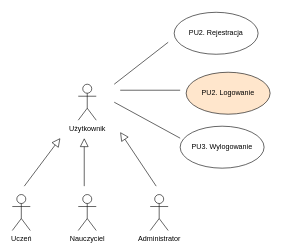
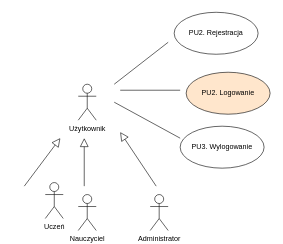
- <mxCell id="3" value="Uczeń" style="shape=umlActor;html=1;verticalLabelPosition=bottom;verticalAlign=top;align=center;" vertex="1" parent="1"><mxGeometry x="20" y="324" width="30" height="60" as="geometry" /></mxCell>
+ <mxCell id="3" value="Uczeń" style="shape=umlActor;html=1;verticalLabelPosition=bottom;verticalAlign=top;align=center;" vertex="1" parent="1"><mxGeometry x="75" y="304" width="30" height="60" as="geometry" /></mxCell>
